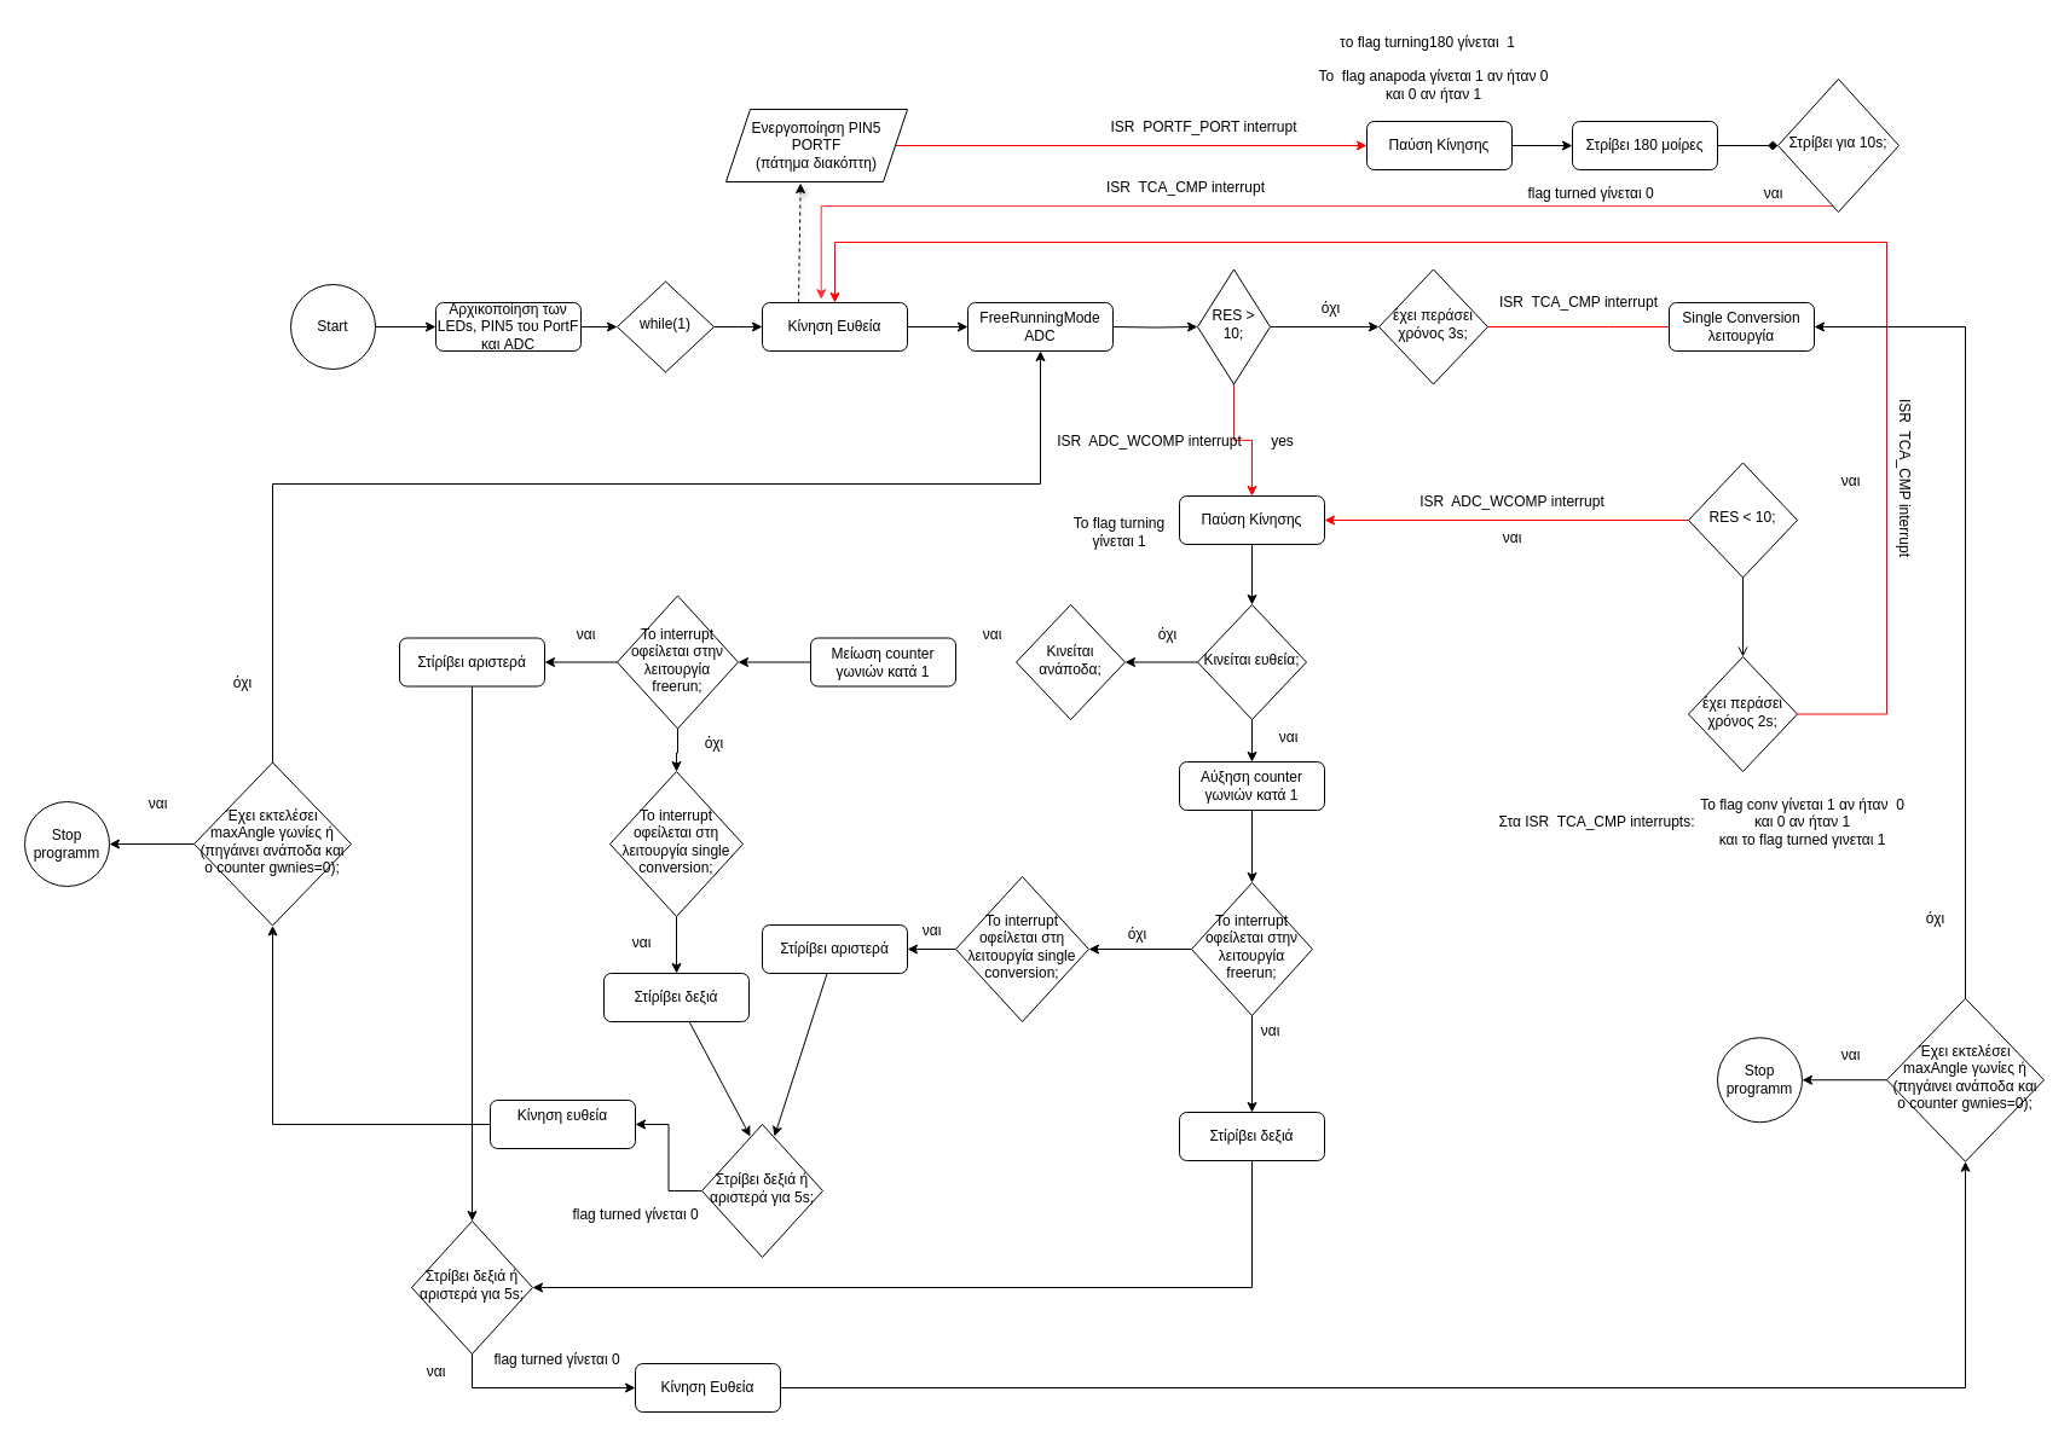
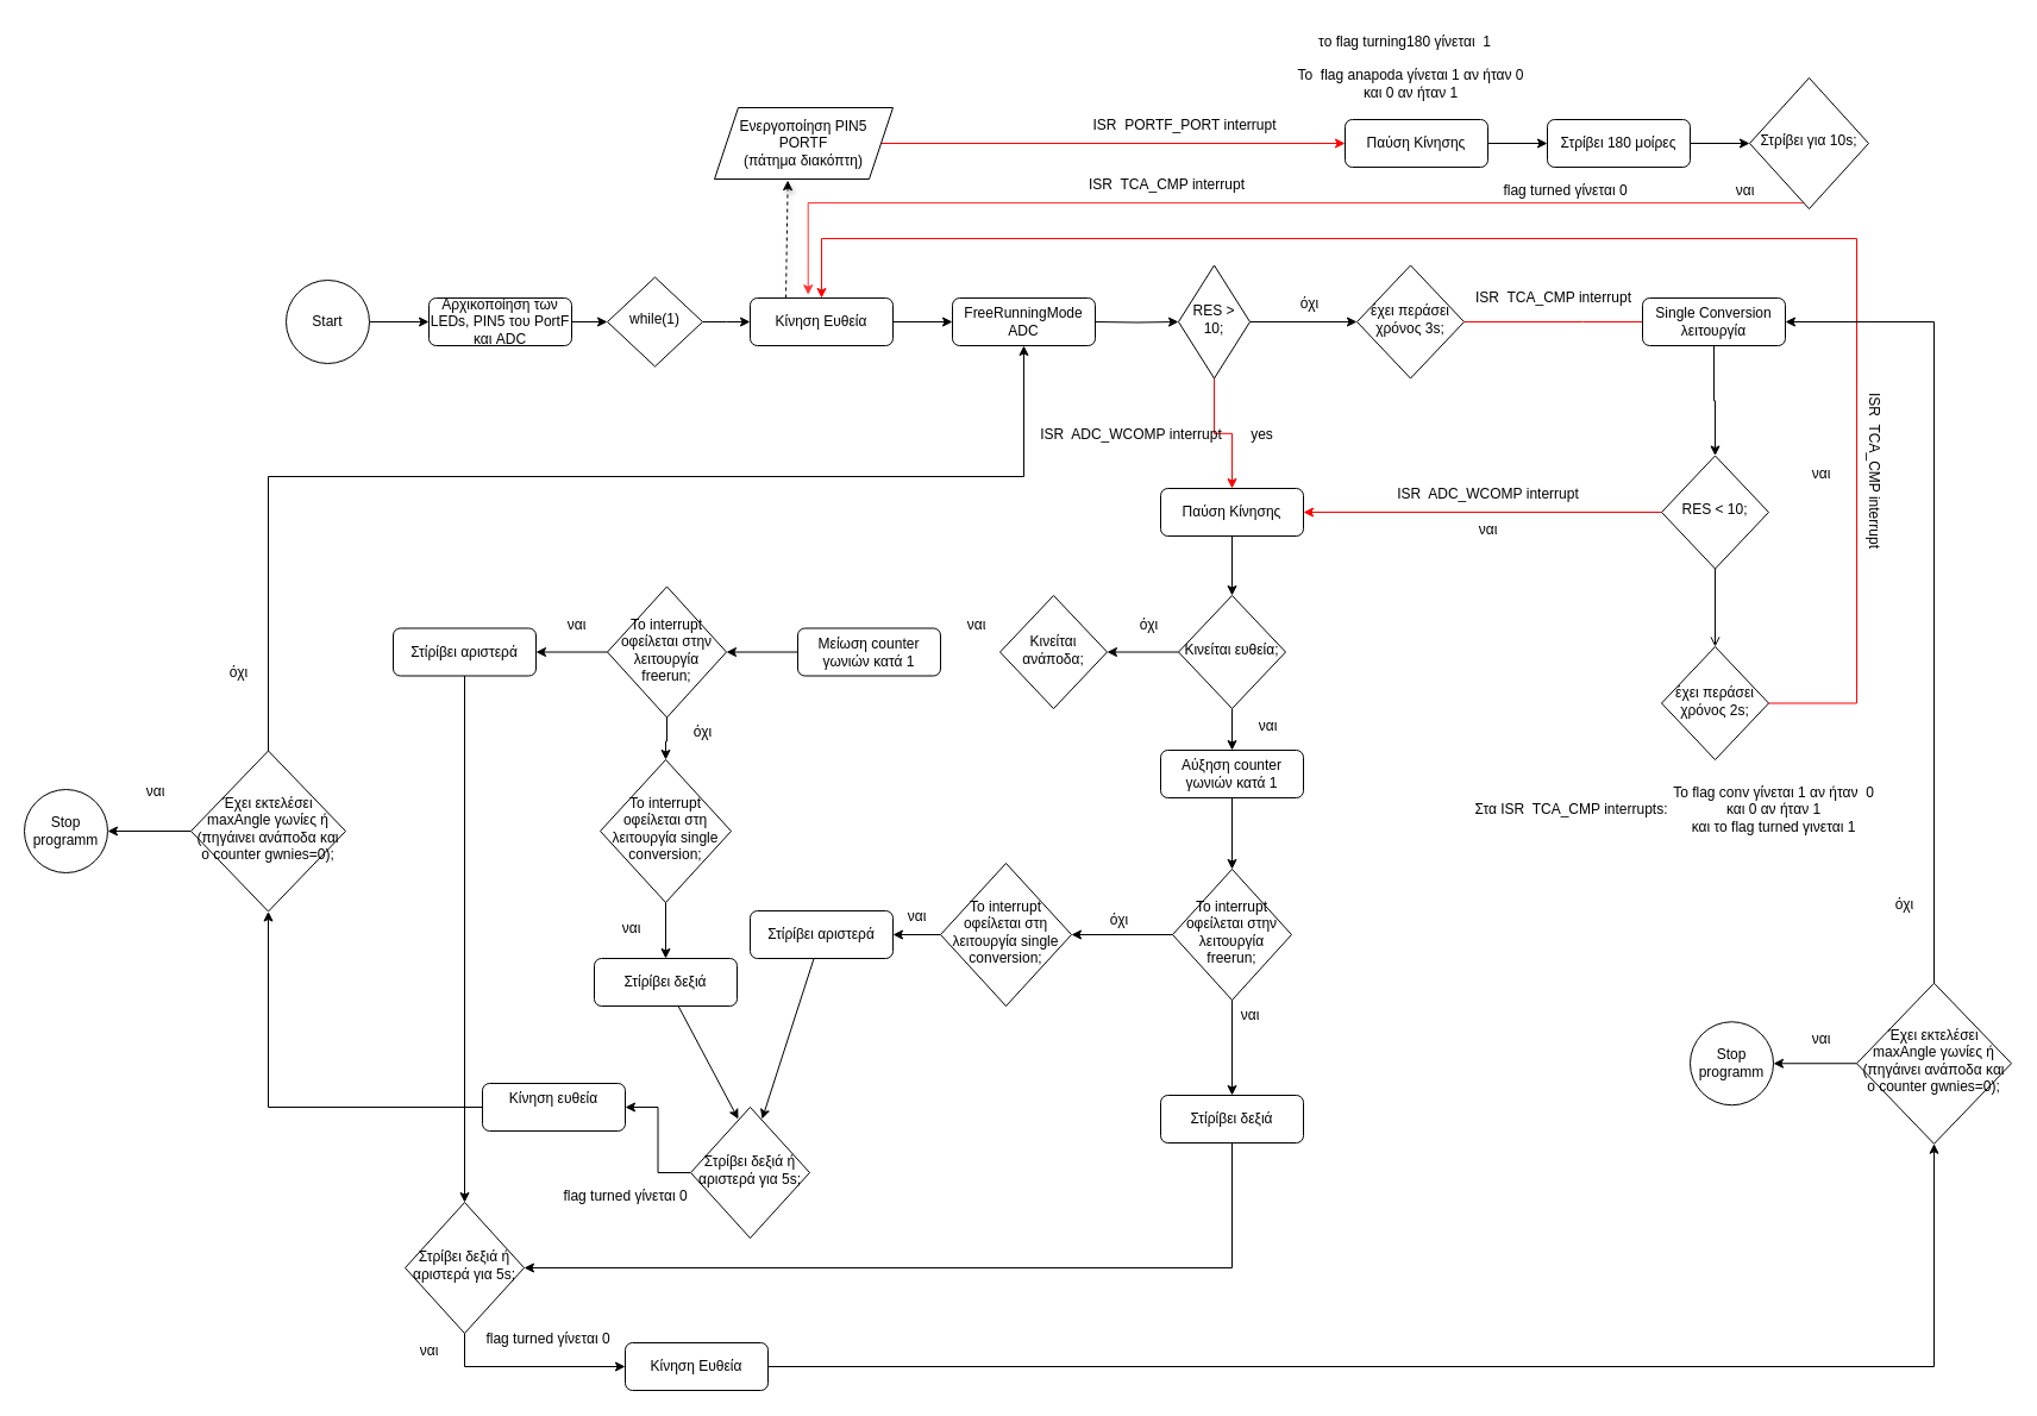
- <mxCell id="75" style="edgeStyle=orthogonalEdgeStyle;rounded=0;orthogonalLoop=1;jettySize=auto;html=1;entryX=0;entryY=0.5;entryDx=0;entryDy=0;endArrow=diamond;" edge="1" parent="1" source="76" target="78"><mxGeometry relative="1" as="geometry"><mxPoint x="1480" y="120" as="targetPoint" /></mxGeometry></mxCell>
+ <mxCell id="75" style="edgeStyle=orthogonalEdgeStyle;rounded=0;orthogonalLoop=1;jettySize=auto;html=1;entryX=0;entryY=0.5;entryDx=0;entryDy=0;" edge="1" parent="1" source="76" target="78"><mxGeometry relative="1" as="geometry"><mxPoint x="1480" y="120" as="targetPoint" /></mxGeometry></mxCell>
+ <mxCell id="58" value="" style="edgeStyle=orthogonalEdgeStyle;rounded=0;orthogonalLoop=1;jettySize=auto;html=1;" edge="1" parent="1" source="59" target="62"><mxGeometry relative="1" as="geometry" /></mxCell>
- <mxCell id="105" value="&lt;div&gt;To flag turning &lt;br&gt;&lt;/div&gt;&lt;div&gt;γίνεται 1&lt;br&gt;&lt;/div&gt;" style="text;html=1;align=center;verticalAlign=middle;resizable=0;points=[];autosize=1;strokeColor=none;fillColor=none;" vertex="1" parent="1"><mxGeometry x="875" y="420" width="100" height="40" as="geometry" /></mxCell>
